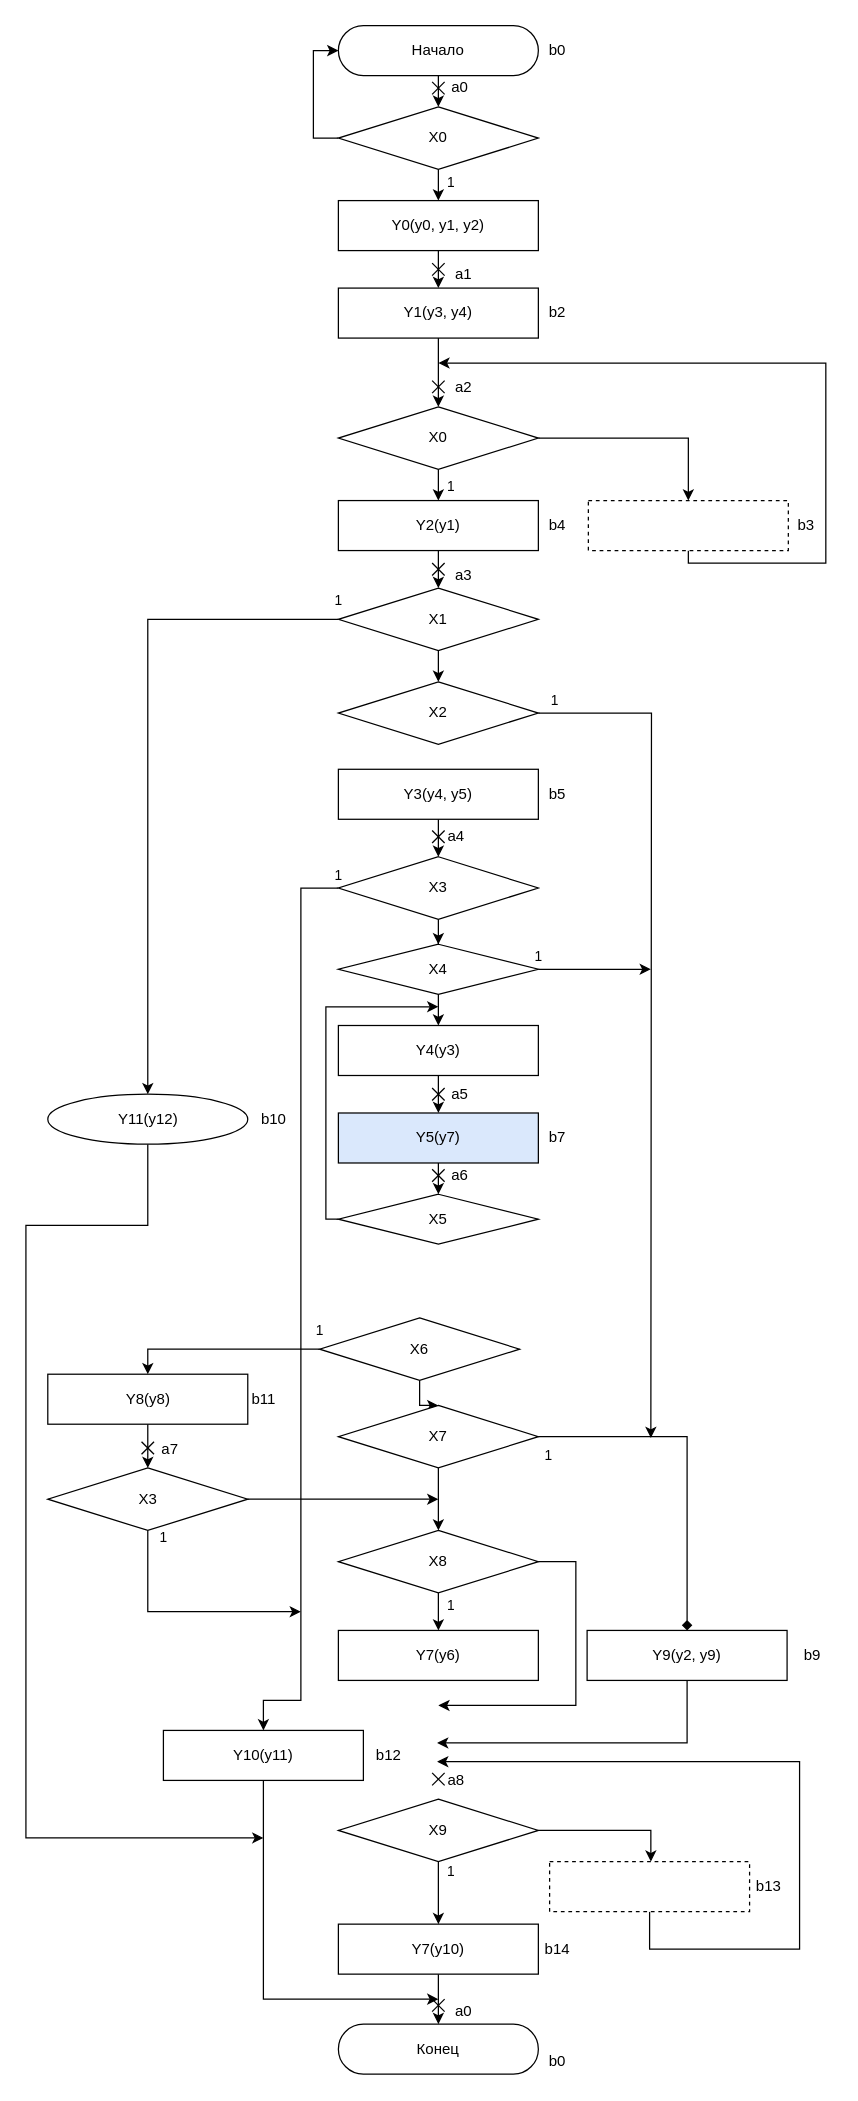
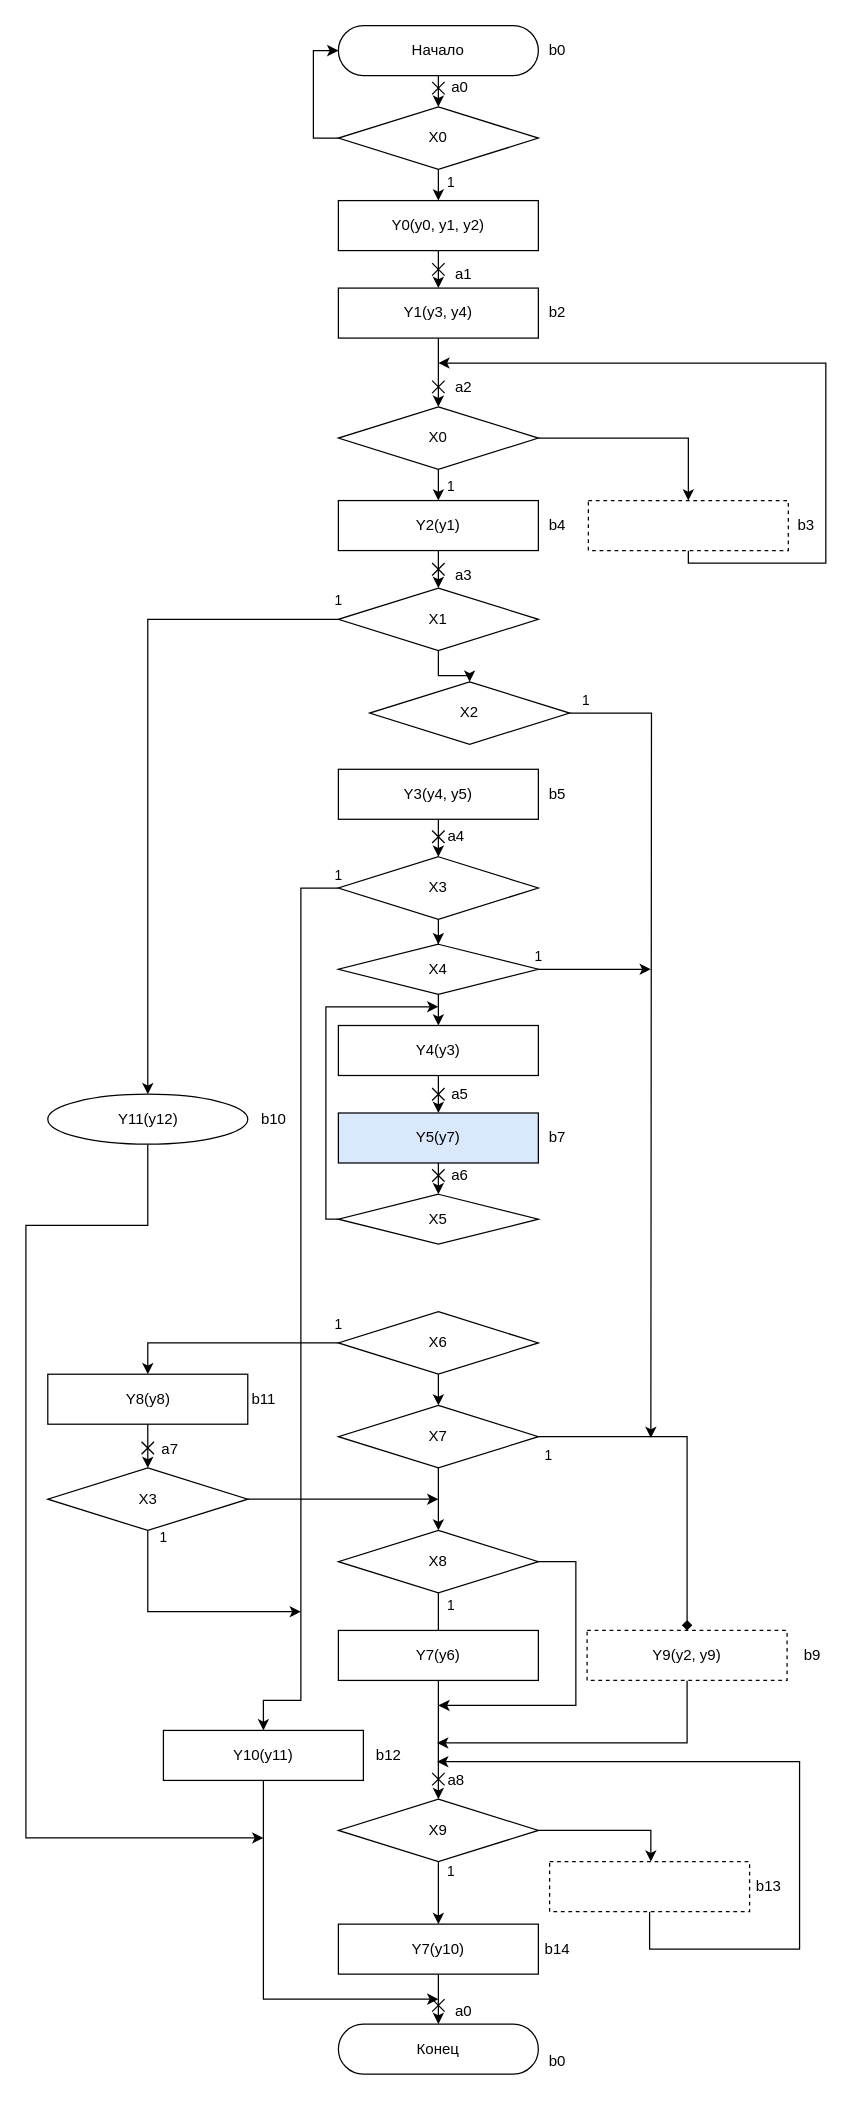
- <mxCell id="22" value="X2" style="rhombus;whiteSpace=wrap;html=1;rounded=0;" parent="1" vertex="1"><mxGeometry x="270" y="545" width="160" height="50" as="geometry" /></mxCell>
+ <mxCell id="22" value="X2" style="rhombus;whiteSpace=wrap;html=1;rounded=0;" parent="1" vertex="1"><mxGeometry x="295" y="545" width="160" height="50" as="geometry" /></mxCell>
- <mxCell id="57" value="X6" style="rhombus;whiteSpace=wrap;html=1;rounded=0;" parent="1" vertex="1"><mxGeometry x="255" y="1054" width="160" height="50" as="geometry" /></mxCell>
+ <mxCell id="57" value="X6" style="rhombus;whiteSpace=wrap;html=1;rounded=0;" parent="1" vertex="1"><mxGeometry x="270" y="1049" width="160" height="50" as="geometry" /></mxCell>
- <mxCell id="67" value="1" style="edgeStyle=orthogonalEdgeStyle;rounded=0;orthogonalLoop=1;jettySize=auto;html=1;fontColor=#000000;" parent="1" source="69" target="71" edge="1"><mxGeometry x="-0.6" y="10" relative="1" as="geometry"><mxPoint as="offset" /></mxGeometry></mxCell>
+ <mxCell id="67" value="1" style="edgeStyle=orthogonalEdgeStyle;rounded=0;orthogonalLoop=1;jettySize=auto;html=1;fontColor=#000000;endArrow=none;" parent="1" source="69" target="71" edge="1"><mxGeometry x="-0.6" y="10" relative="1" as="geometry"><mxPoint as="offset" /></mxGeometry></mxCell>
- <mxCell id="37" value="Y9(y2, y9)" style="whiteSpace=wrap;html=1;rounded=0;" parent="1" vertex="1"><mxGeometry x="469" y="1304" width="160" height="40" as="geometry" /></mxCell>
+ <mxCell id="37" value="Y9(y2, y9)" style="whiteSpace=wrap;html=1;rounded=0;dashed=1;" parent="1" vertex="1"><mxGeometry x="469" y="1304" width="160" height="40" as="geometry" /></mxCell>
+ <mxCell id="70" value="" style="edgeStyle=orthogonalEdgeStyle;rounded=0;orthogonalLoop=1;jettySize=auto;html=1;entryX=0.5;entryY=0;entryDx=0;entryDy=0;" parent="1" source="71" target="75" edge="1"><mxGeometry relative="1" as="geometry" /></mxCell>
